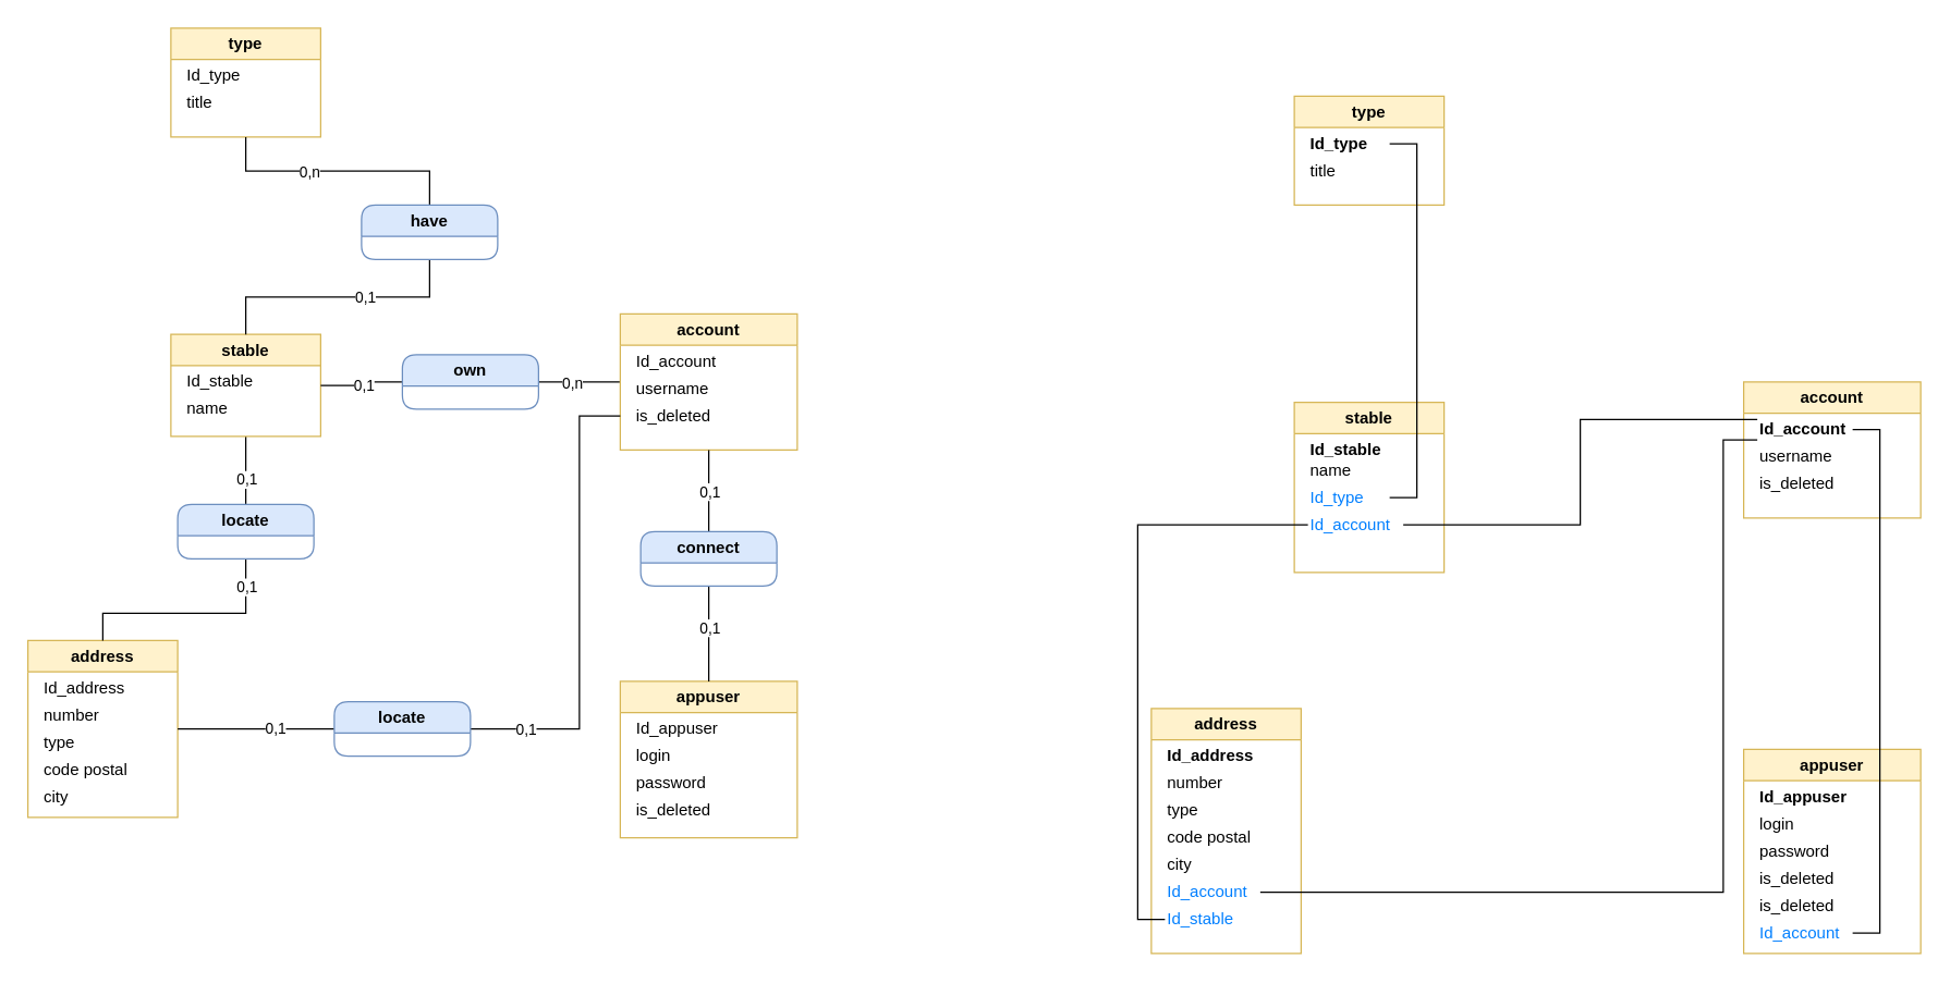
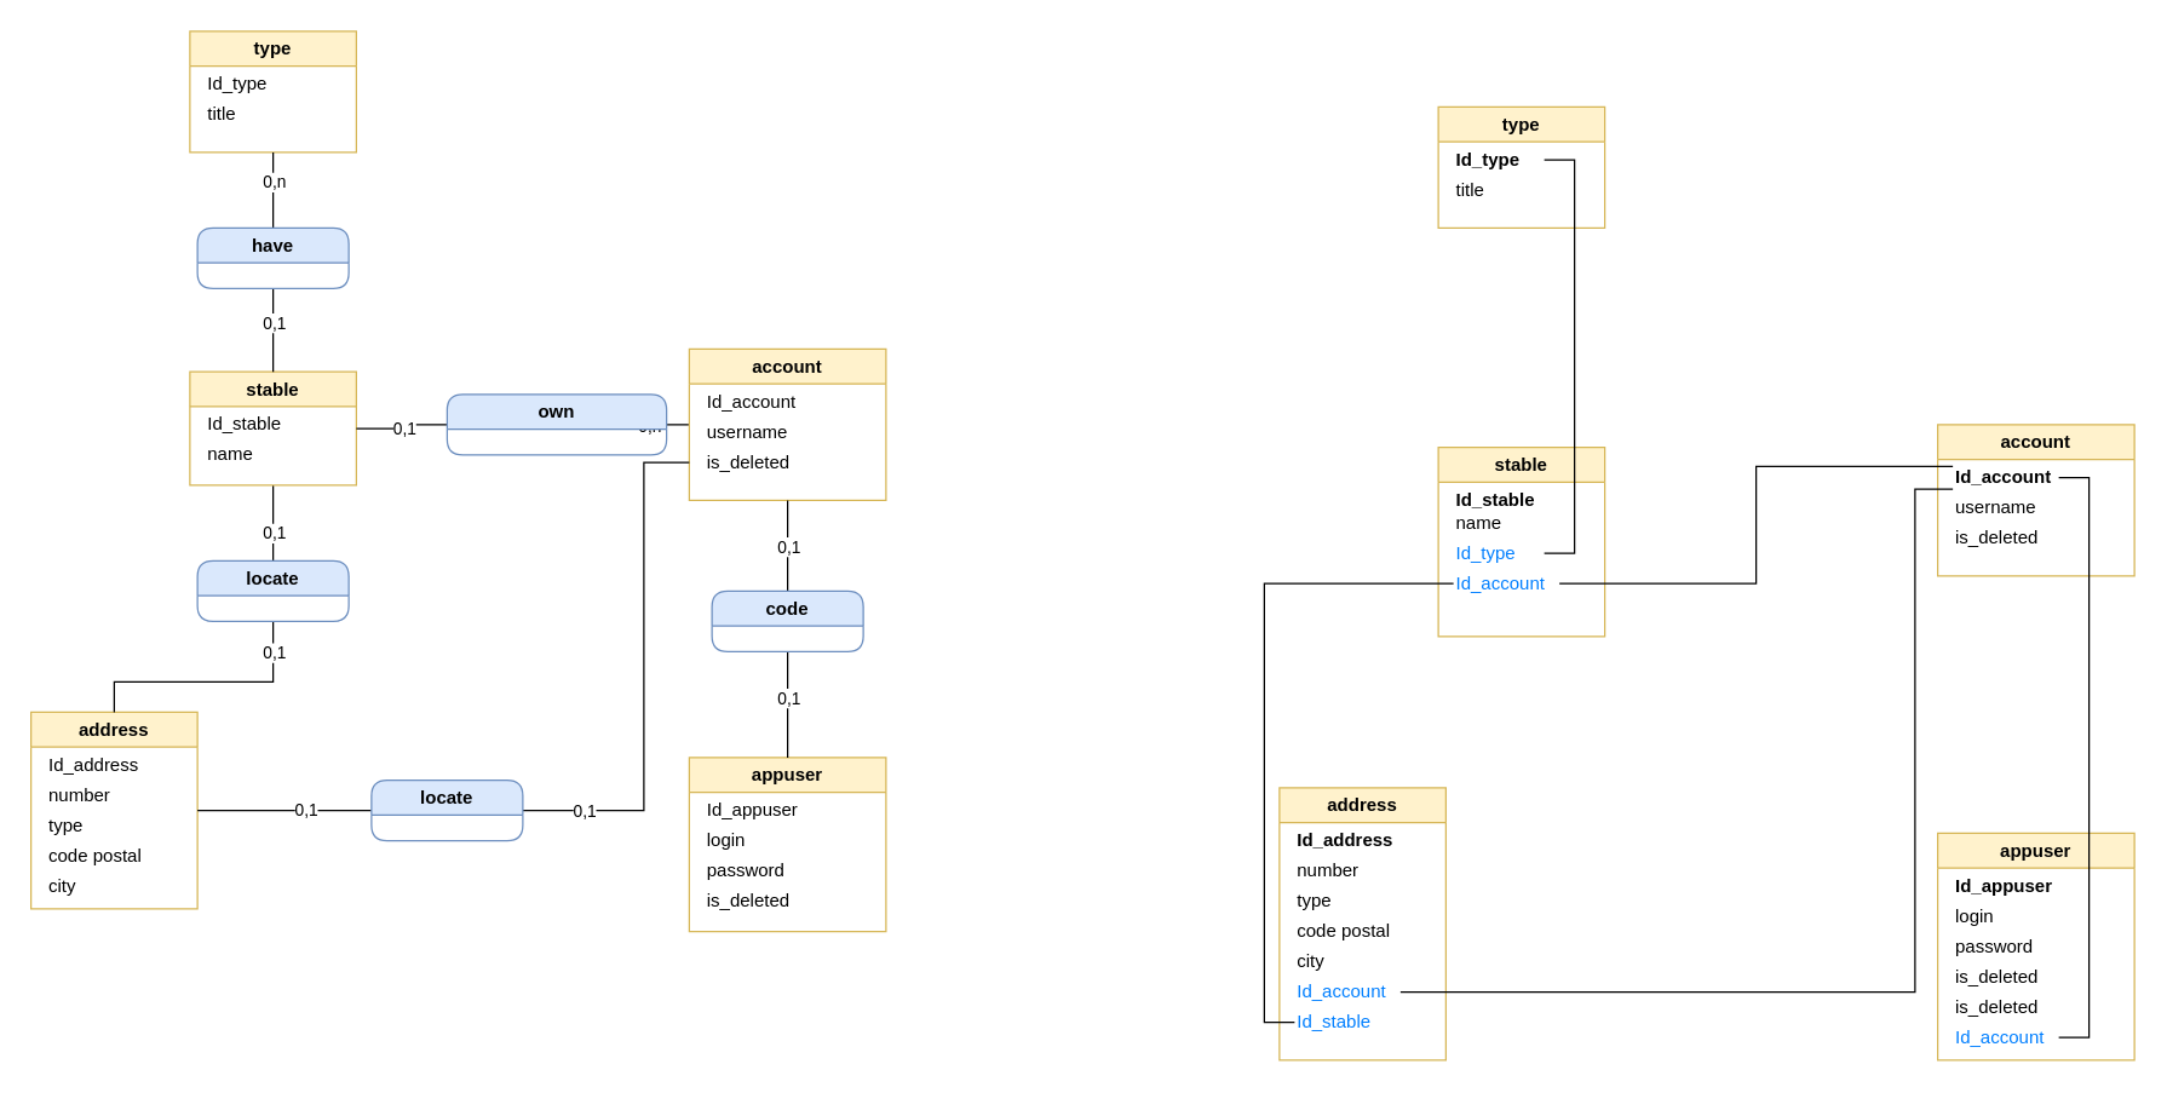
- <mxCell id="39" value="have" style="swimlane;whiteSpace=wrap;html=1;fillColor=#dae8fc;strokeColor=#6c8ebf;rounded=1;" vertex="1" parent="1"><mxGeometry x="265" y="150" width="100" height="40" as="geometry" /></mxCell>
+ <mxCell id="39" value="have" style="swimlane;whiteSpace=wrap;html=1;fillColor=#dae8fc;strokeColor=#6c8ebf;rounded=1;" vertex="1" parent="1"><mxGeometry x="130" y="150" width="100" height="40" as="geometry" /></mxCell>
- <mxCell id="34" value="own" style="swimlane;whiteSpace=wrap;html=1;fillColor=#dae8fc;strokeColor=#6c8ebf;rounded=1;" vertex="1" parent="1"><mxGeometry x="295" y="260" width="100" height="40" as="geometry" /></mxCell>
+ <mxCell id="34" value="own" style="swimlane;whiteSpace=wrap;html=1;fillColor=#dae8fc;strokeColor=#6c8ebf;rounded=1;" vertex="1" parent="1"><mxGeometry x="295" y="260" width="145" height="40" as="geometry" /></mxCell>
- <mxCell id="31" value="connect" style="swimlane;whiteSpace=wrap;html=1;fillColor=#dae8fc;strokeColor=#6c8ebf;rounded=1;" vertex="1" parent="1"><mxGeometry x="470" y="390" width="100" height="40" as="geometry" /></mxCell>
+ <mxCell id="31" value="code" style="swimlane;whiteSpace=wrap;html=1;fillColor=#dae8fc;strokeColor=#6c8ebf;rounded=1;" vertex="1" parent="1"><mxGeometry x="470" y="390" width="100" height="40" as="geometry" /></mxCell>
